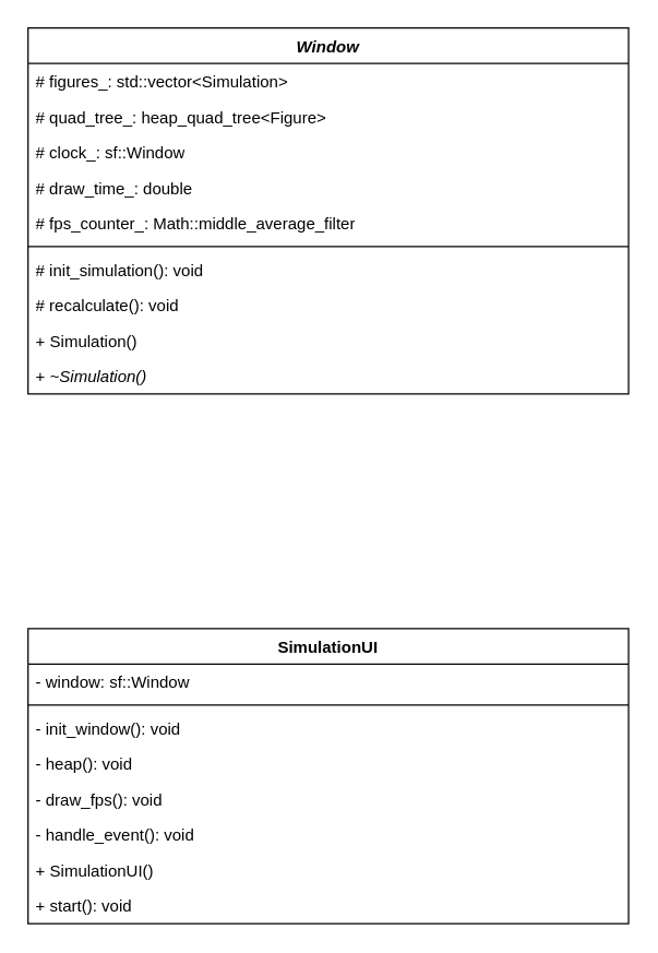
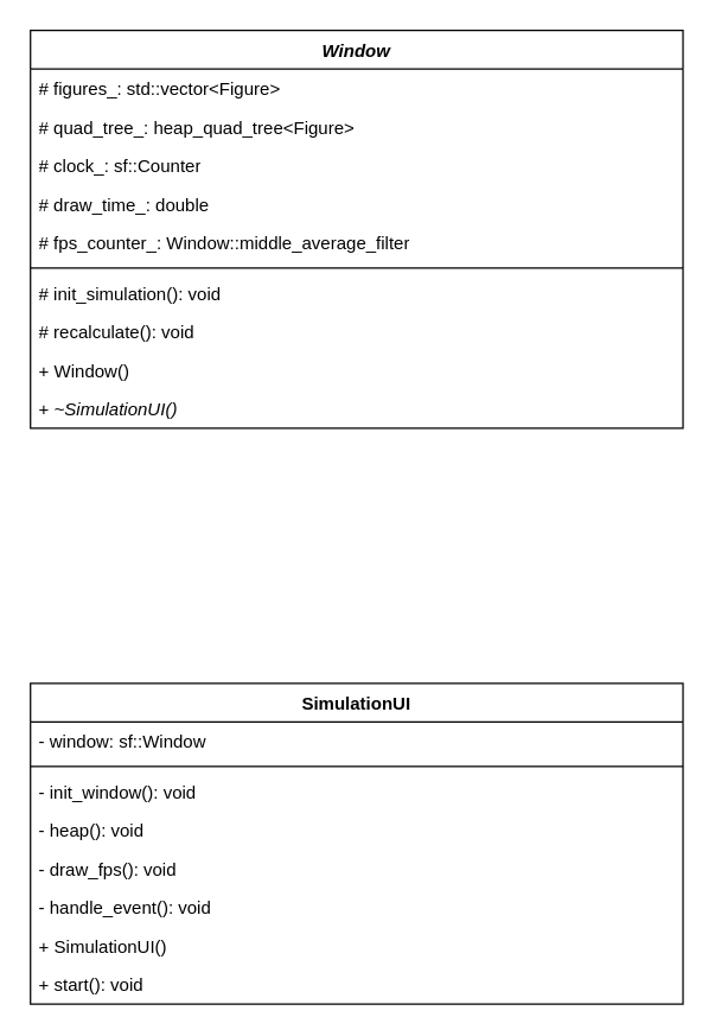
- <mxCell id="4" value="# figures_: std::vector&amp;lt;Simulation&amp;gt;" style="text;strokeColor=none;fillColor=none;align=left;verticalAlign=top;spacingLeft=4;spacingRight=4;overflow=hidden;rotatable=0;points=[[0,0.5],[1,0.5]];portConstraint=eastwest;whiteSpace=wrap;html=1;" parent="3" vertex="1"><mxGeometry y="26" width="440.0" height="26" as="geometry" /></mxCell>
+ <mxCell id="4" value="# figures_: std::vector&amp;lt;Figure&amp;gt;" style="text;strokeColor=none;fillColor=none;align=left;verticalAlign=top;spacingLeft=4;spacingRight=4;overflow=hidden;rotatable=0;points=[[0,0.5],[1,0.5]];portConstraint=eastwest;whiteSpace=wrap;html=1;" parent="3" vertex="1"><mxGeometry y="26" width="440.0" height="26" as="geometry" /></mxCell>
- <mxCell id="6" value="# clock_: sf::Window" style="text;strokeColor=none;fillColor=none;align=left;verticalAlign=top;spacingLeft=4;spacingRight=4;overflow=hidden;rotatable=0;points=[[0,0.5],[1,0.5]];portConstraint=eastwest;whiteSpace=wrap;html=1;" parent="3" vertex="1"><mxGeometry y="78" width="440.0" height="26" as="geometry" /></mxCell>
+ <mxCell id="6" value="# clock_: sf::Counter" style="text;strokeColor=none;fillColor=none;align=left;verticalAlign=top;spacingLeft=4;spacingRight=4;overflow=hidden;rotatable=0;points=[[0,0.5],[1,0.5]];portConstraint=eastwest;whiteSpace=wrap;html=1;" parent="3" vertex="1"><mxGeometry y="78" width="440.0" height="26" as="geometry" /></mxCell>
- <mxCell id="8" value="# fps_counter_:&amp;nbsp;Math::middle_average_filter" style="text;strokeColor=none;fillColor=none;align=left;verticalAlign=top;spacingLeft=4;spacingRight=4;overflow=hidden;rotatable=0;points=[[0,0.5],[1,0.5]];portConstraint=eastwest;whiteSpace=wrap;html=1;" parent="3" vertex="1"><mxGeometry y="130" width="440.0" height="26" as="geometry" /></mxCell>
+ <mxCell id="8" value="# fps_counter_:&amp;nbsp;Window::middle_average_filter" style="text;strokeColor=none;fillColor=none;align=left;verticalAlign=top;spacingLeft=4;spacingRight=4;overflow=hidden;rotatable=0;points=[[0,0.5],[1,0.5]];portConstraint=eastwest;whiteSpace=wrap;html=1;" parent="3" vertex="1"><mxGeometry y="130" width="440.0" height="26" as="geometry" /></mxCell>
- <mxCell id="12" value="+ Simulation()" style="text;strokeColor=none;fillColor=none;align=left;verticalAlign=top;spacingLeft=4;spacingRight=4;overflow=hidden;rotatable=0;points=[[0,0.5],[1,0.5]];portConstraint=eastwest;whiteSpace=wrap;html=1;" parent="3" vertex="1"><mxGeometry y="216" width="440.0" height="26" as="geometry" /></mxCell>
+ <mxCell id="12" value="+ Window()" style="text;strokeColor=none;fillColor=none;align=left;verticalAlign=top;spacingLeft=4;spacingRight=4;overflow=hidden;rotatable=0;points=[[0,0.5],[1,0.5]];portConstraint=eastwest;whiteSpace=wrap;html=1;" parent="3" vertex="1"><mxGeometry y="216" width="440.0" height="26" as="geometry" /></mxCell>
- <mxCell id="13" value="+ &lt;i&gt;~Simulation()&lt;/i&gt;" style="text;strokeColor=none;fillColor=none;align=left;verticalAlign=top;spacingLeft=4;spacingRight=4;overflow=hidden;rotatable=0;points=[[0,0.5],[1,0.5]];portConstraint=eastwest;whiteSpace=wrap;html=1;" parent="3" vertex="1"><mxGeometry y="242" width="440.0" height="26" as="geometry" /></mxCell>
+ <mxCell id="13" value="+ &lt;i&gt;~SimulationUI()&lt;/i&gt;" style="text;strokeColor=none;fillColor=none;align=left;verticalAlign=top;spacingLeft=4;spacingRight=4;overflow=hidden;rotatable=0;points=[[0,0.5],[1,0.5]];portConstraint=eastwest;whiteSpace=wrap;html=1;" parent="3" vertex="1"><mxGeometry y="242" width="440.0" height="26" as="geometry" /></mxCell>
